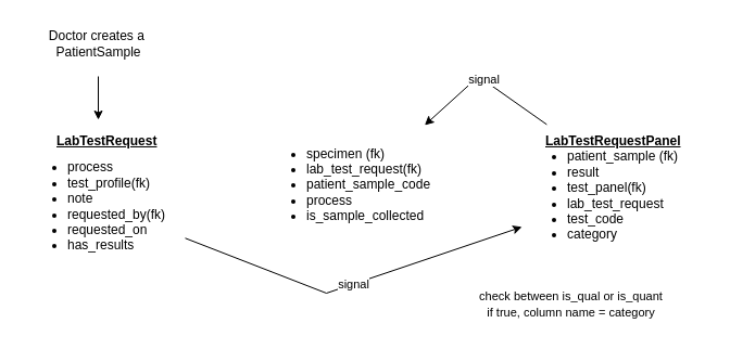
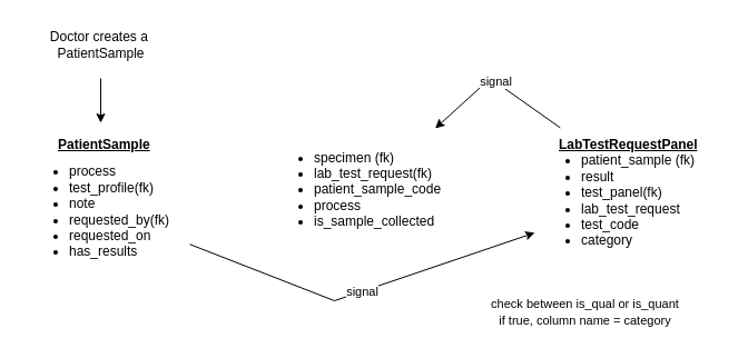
- <mxCell id="2" value="&lt;b&gt;&lt;font size=&quot;1&quot; style=&quot;&quot;&gt;&lt;u style=&quot;font-size: 12px;&quot;&gt;LabTestRequest&lt;/u&gt;&lt;/font&gt;&lt;/b&gt;" style="text;html=1;align=left;verticalAlign=middle;resizable=0;points=[];autosize=1;strokeColor=none;fillColor=none;" vertex="1" parent="1"><mxGeometry x="50" y="115" width="120" height="30" as="geometry" /></mxCell>
+ <mxCell id="2" value="&lt;b&gt;&lt;font size=&quot;1&quot; style=&quot;&quot;&gt;&lt;u style=&quot;font-size: 12px;&quot;&gt;PatientSample&lt;/u&gt;&lt;/font&gt;&lt;/b&gt;" style="text;html=1;align=left;verticalAlign=middle;resizable=0;points=[];autosize=1;strokeColor=none;fillColor=none;" vertex="1" parent="1"><mxGeometry x="50" y="115" width="120" height="30" as="geometry" /></mxCell>
